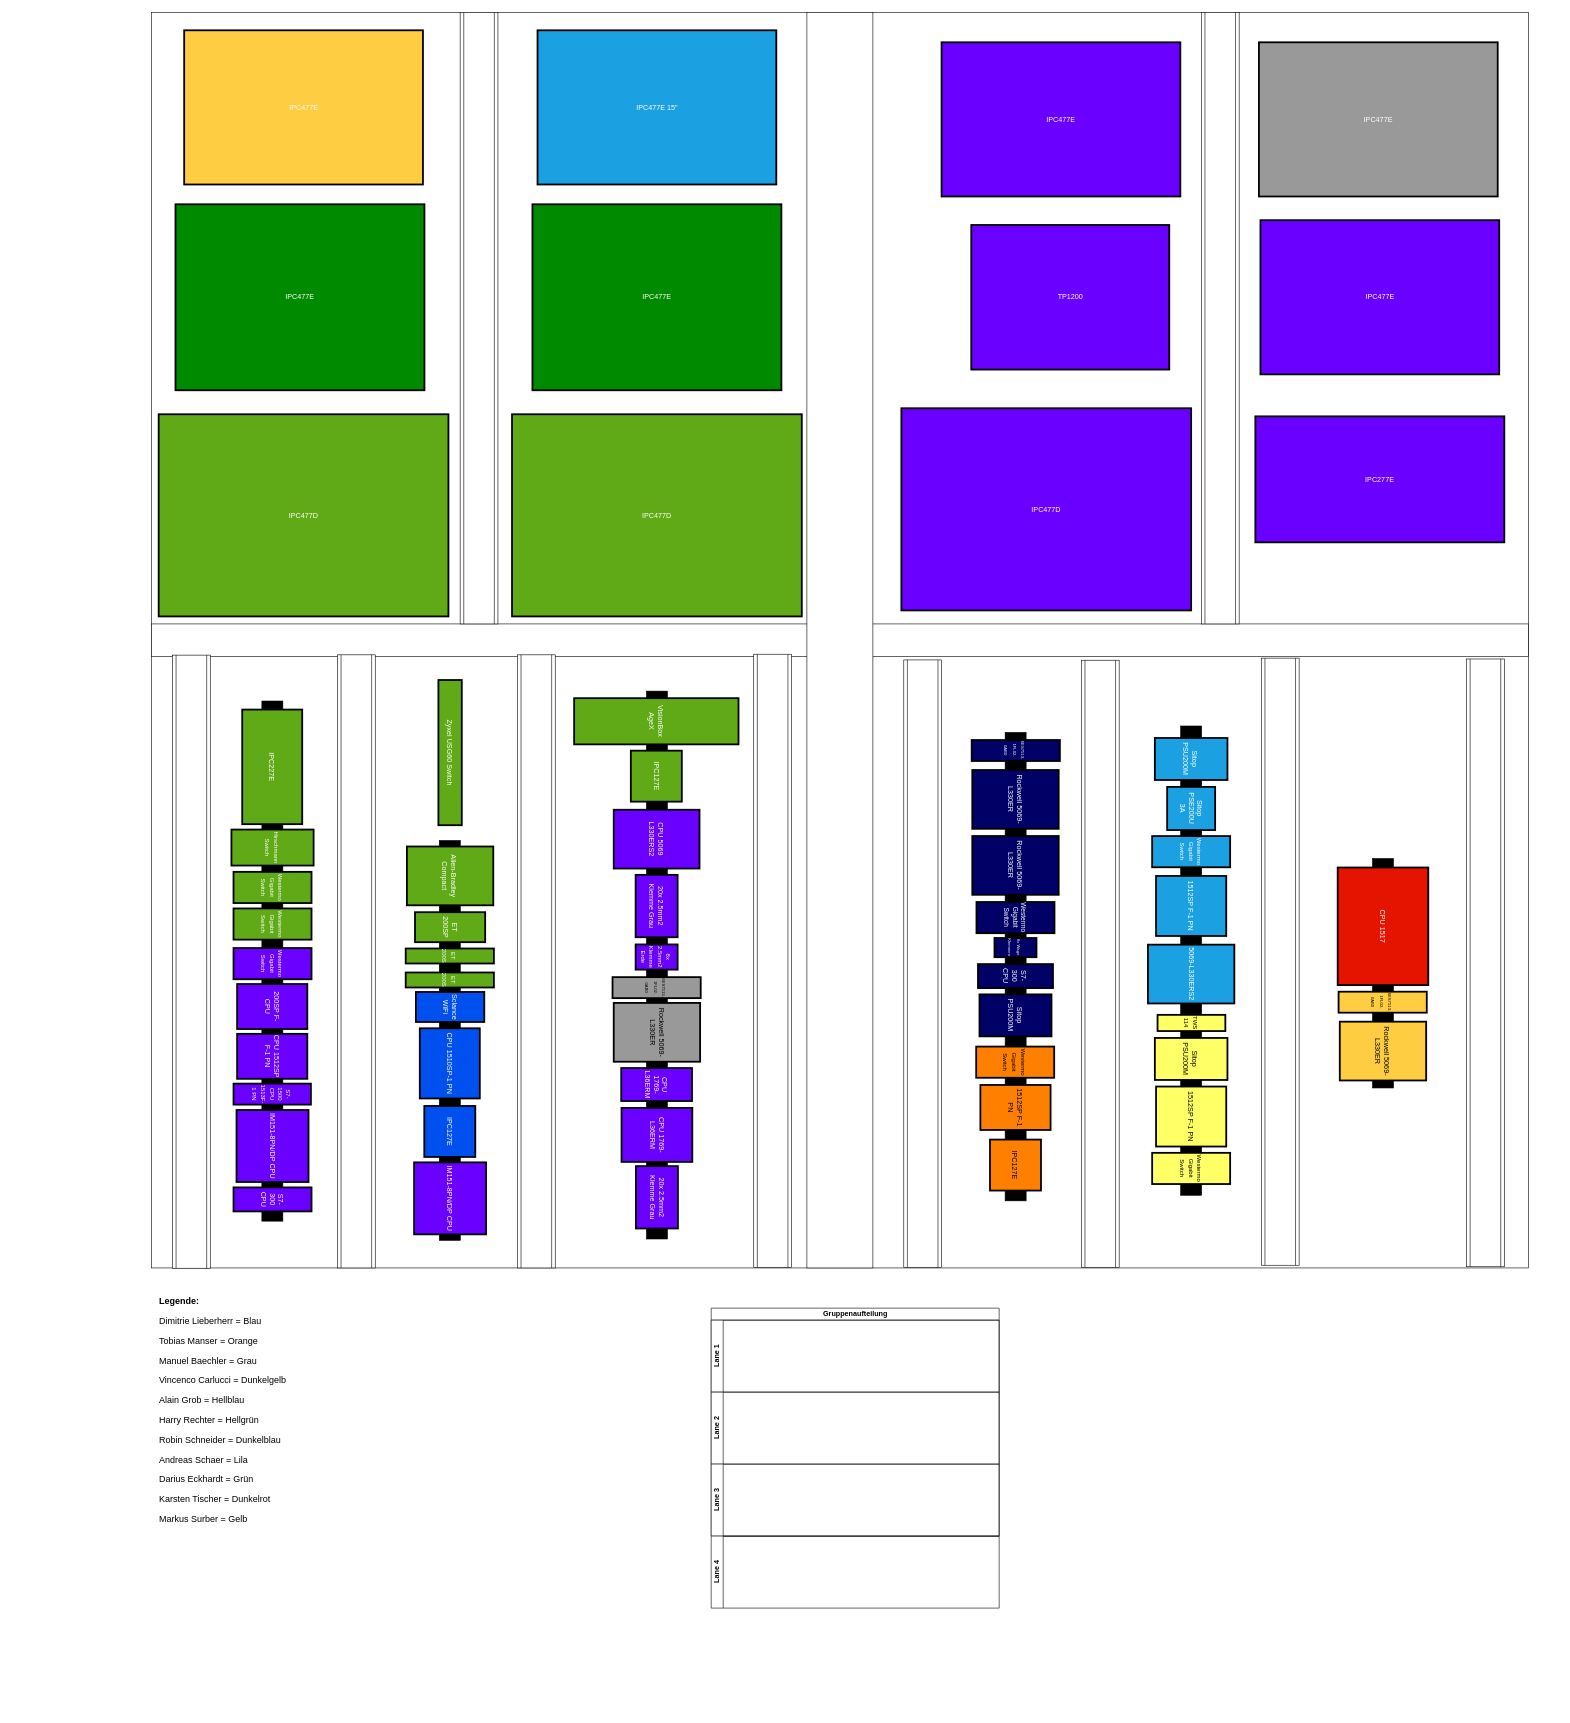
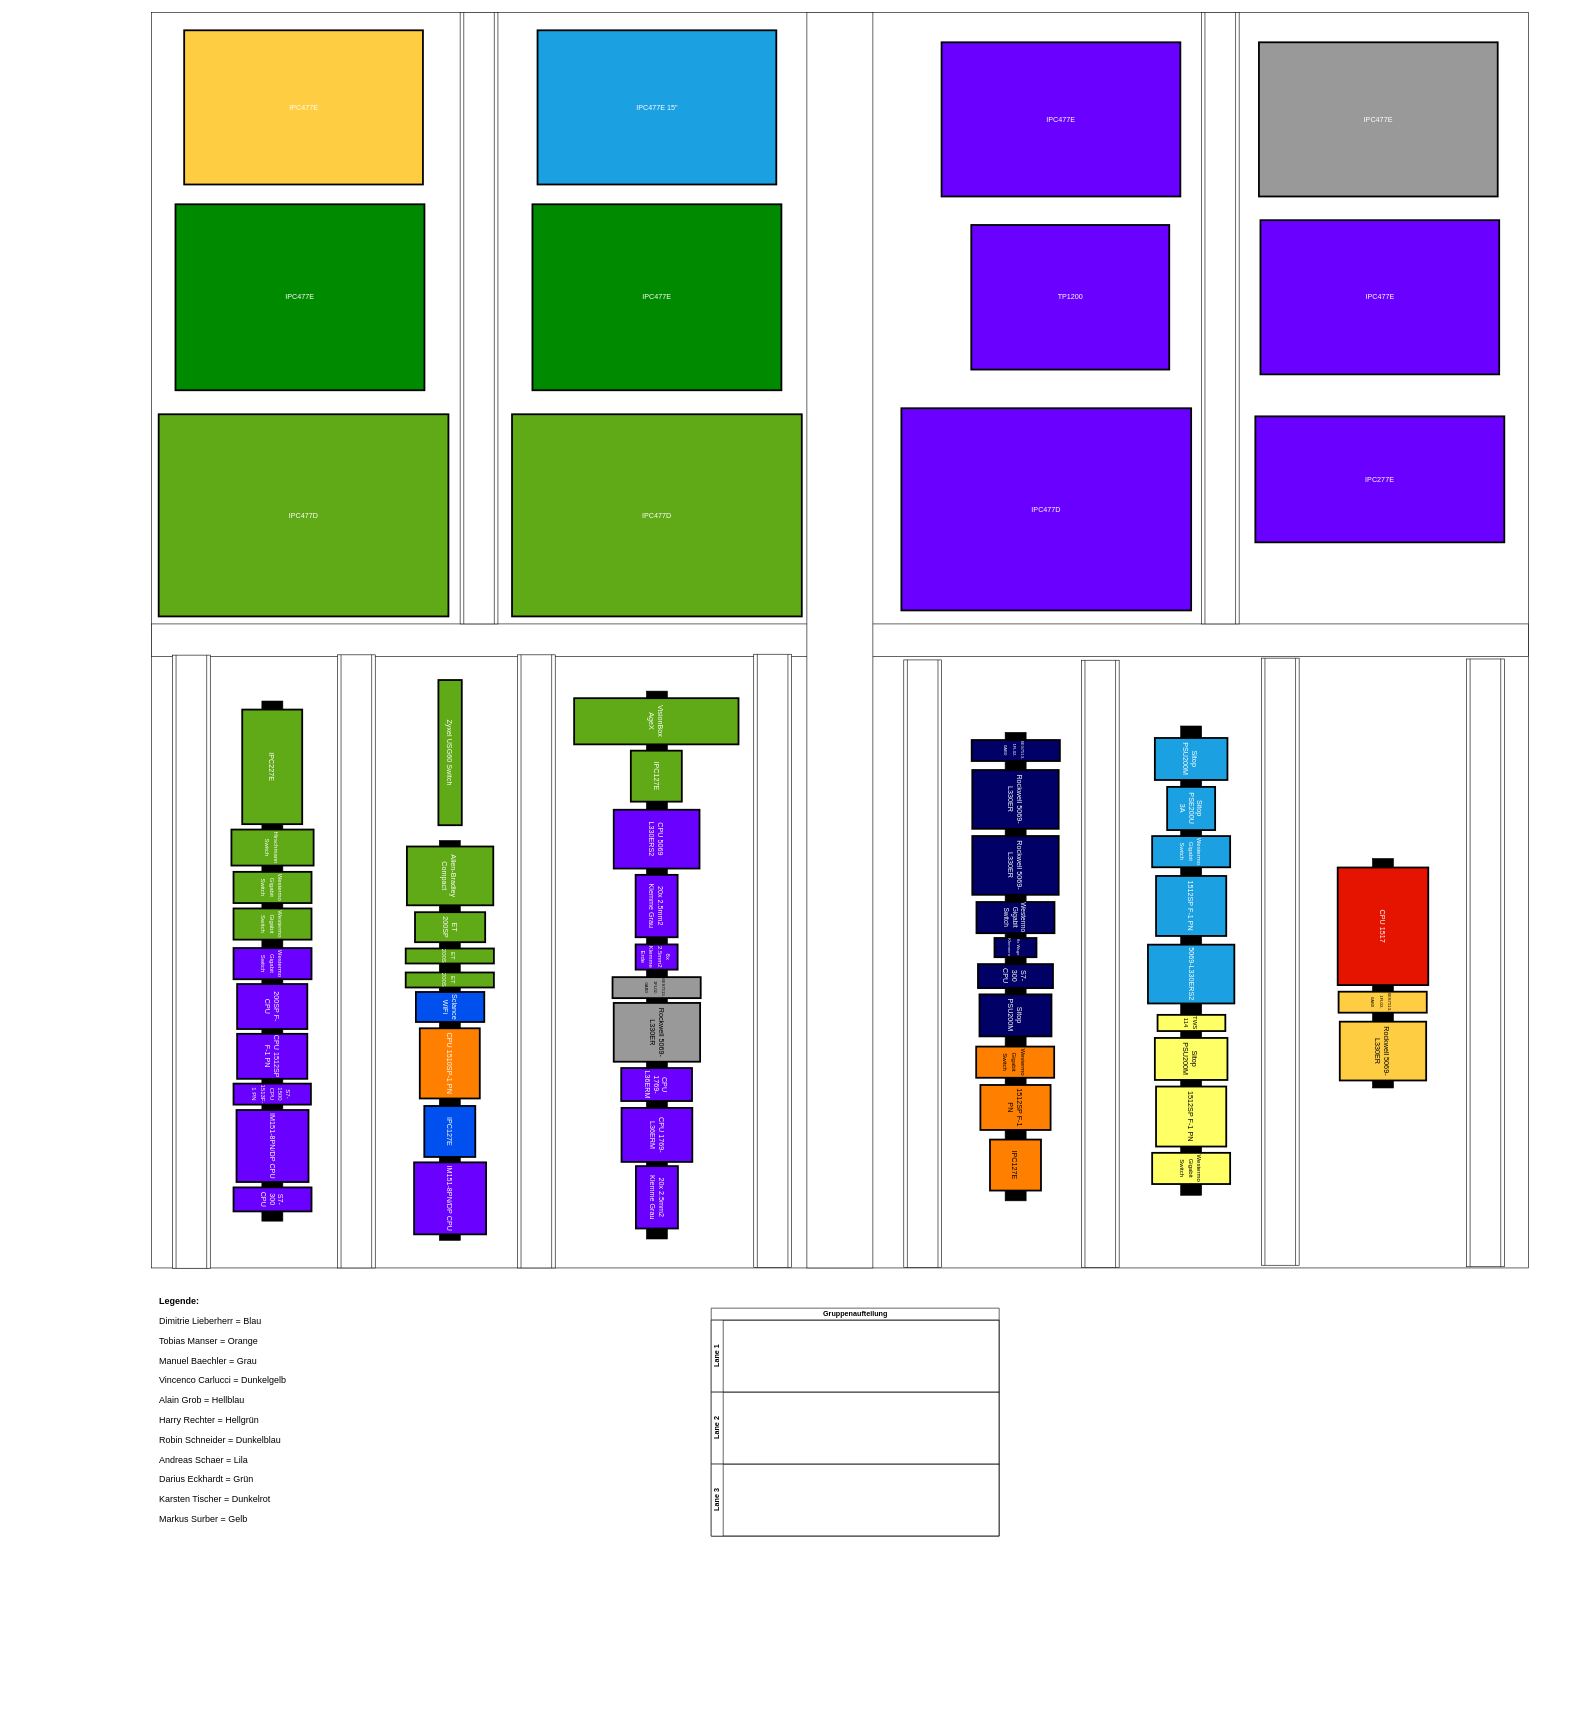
- <mxCell id="46" value="CPU 1510SP-1 PN" style="rounded=0;whiteSpace=wrap;html=1;fillColor=#0050ef;fontColor=#ffffff;strokeColor=#000000;strokeWidth=3;direction=east;rotation=90;" vertex="1" parent="2"><mxGeometry x="438.75" y="1702" width="117" height="100" as="geometry" /></mxCell>
+ <mxCell id="46" value="CPU 1510SP-1 PN" style="rounded=0;whiteSpace=wrap;html=1;fillColor=#ff8000;fontColor=#ffffff;strokeColor=#000000;strokeWidth=3;direction=east;rotation=90;" vertex="1" parent="2"><mxGeometry x="438.75" y="1702" width="117" height="100" as="geometry" /></mxCell>
- <mxCell id="25" value="Lane 4" style="swimlane;startSize=20;horizontal=0;html=1;" vertex="1" parent="2"><mxGeometry x="933" y="2540" width="480" height="120" as="geometry" /></mxCell>
